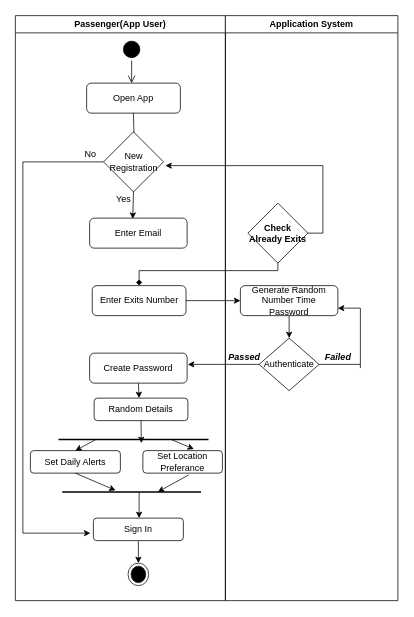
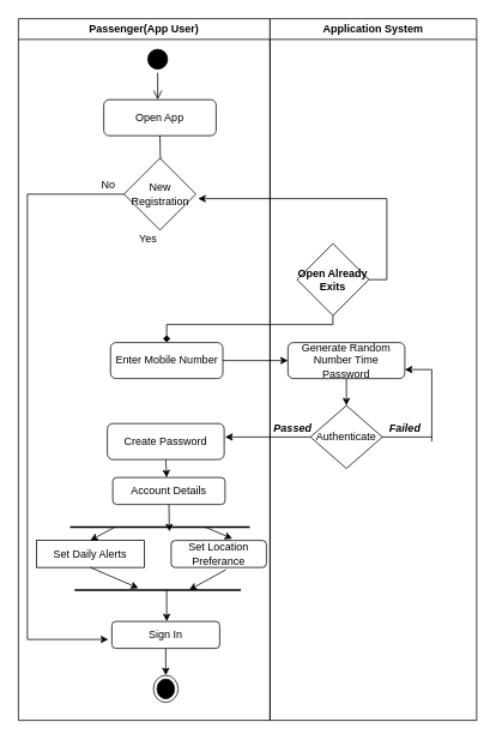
- <mxCell id="11" value="" style="endArrow=classic;html=1;rounded=0;exitX=0.5;exitY=1;exitDx=0;exitDy=0;entryX=0.442;entryY=0.025;entryDx=0;entryDy=0;entryPerimeter=0;" edge="1" parent="1" source="7" target="8"><mxGeometry width="50" height="50" relative="1" as="geometry"><mxPoint x="380" y="350" as="sourcePoint" /><mxPoint x="430" y="300" as="targetPoint" /></mxGeometry></mxCell>
- <mxCell id="8" value="Enter Email" style="rounded=1;whiteSpace=wrap;html=1;" vertex="1" parent="1"><mxGeometry x="119" y="290" width="130" height="40" as="geometry" /></mxCell>
- <mxCell id="14" value="&lt;b&gt;Check Already Exits&lt;/b&gt;" style="rhombus;whiteSpace=wrap;html=1;" vertex="1" parent="1"><mxGeometry x="330" y="270" width="80" height="80" as="geometry" /></mxCell>
+ <mxCell id="14" value="&lt;b&gt;Open Already Exits&lt;/b&gt;" style="rhombus;whiteSpace=wrap;html=1;" vertex="1" parent="1"><mxGeometry x="330" y="270" width="80" height="80" as="geometry" /></mxCell>
- <mxCell id="10" value="Enter Exits Number" style="rounded=1;whiteSpace=wrap;html=1;" vertex="1" parent="1"><mxGeometry x="122.5" y="380" width="125" height="40" as="geometry" /></mxCell>
+ <mxCell id="10" value="Enter Mobile Number" style="rounded=1;whiteSpace=wrap;html=1;" vertex="1" parent="1"><mxGeometry x="122.5" y="380" width="125" height="40" as="geometry" /></mxCell>
- <mxCell id="34" value="Random Details" style="rounded=1;whiteSpace=wrap;html=1;" vertex="1" parent="1"><mxGeometry x="125" y="530" width="125" height="30" as="geometry" /></mxCell>
+ <mxCell id="34" value="Account Details" style="rounded=1;whiteSpace=wrap;html=1;" vertex="1" parent="1"><mxGeometry x="125" y="530" width="125" height="30" as="geometry" /></mxCell>
- <mxCell id="24" value="Set Daily Alerts" style="rounded=1;whiteSpace=wrap;html=1;" vertex="1" parent="1"><mxGeometry x="40" y="600" width="120" height="30" as="geometry" /></mxCell>
+ <mxCell id="24" value="Set Daily Alerts" style="whiteSpace=wrap;html=1;rounded=0;" vertex="1" parent="1"><mxGeometry x="40" y="600" width="120" height="30" as="geometry" /></mxCell>
